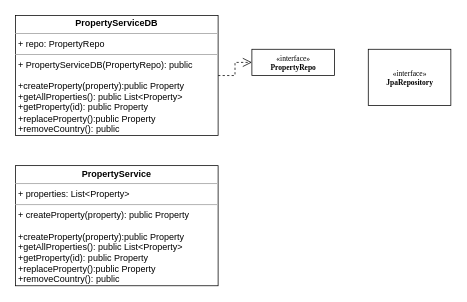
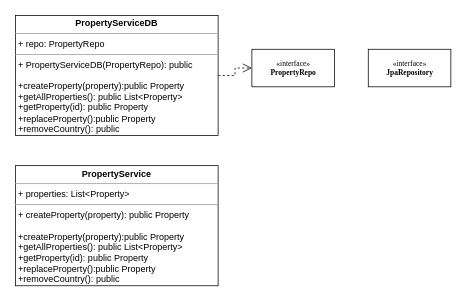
- <mxCell id="4" value="«interface»&lt;br&gt;&lt;b&gt;PropertyRepo&lt;/b&gt;" style="html=1;rounded=0;shadow=0;comic=0;labelBackgroundColor=none;strokeWidth=1;fontFamily=Verdana;fontSize=10;align=center;" vertex="1" parent="1"><mxGeometry x="335" y="65" width="110" height="35" as="geometry" /></mxCell>
+ <mxCell id="4" value="«interface»&lt;br&gt;&lt;b&gt;PropertyRepo&lt;/b&gt;" style="html=1;rounded=0;shadow=0;comic=0;labelBackgroundColor=none;strokeWidth=1;fontFamily=Verdana;fontSize=10;align=center;" vertex="1" parent="1"><mxGeometry x="335" y="65" width="110" height="50" as="geometry" /></mxCell>
- <mxCell id="5" value="«interface»&lt;br&gt;&lt;b&gt;JpaRepository&lt;/b&gt;" style="html=1;rounded=0;shadow=0;comic=0;labelBackgroundColor=none;strokeWidth=1;fontFamily=Verdana;fontSize=10;align=center;" vertex="1" parent="1"><mxGeometry x="490" y="65" width="110" height="75" as="geometry" /></mxCell>
+ <mxCell id="5" value="«interface»&lt;br&gt;&lt;b&gt;JpaRepository&lt;/b&gt;" style="html=1;rounded=0;shadow=0;comic=0;labelBackgroundColor=none;strokeWidth=1;fontFamily=Verdana;fontSize=10;align=center;" vertex="1" parent="1"><mxGeometry x="490" y="65" width="110" height="50" as="geometry" /></mxCell>
